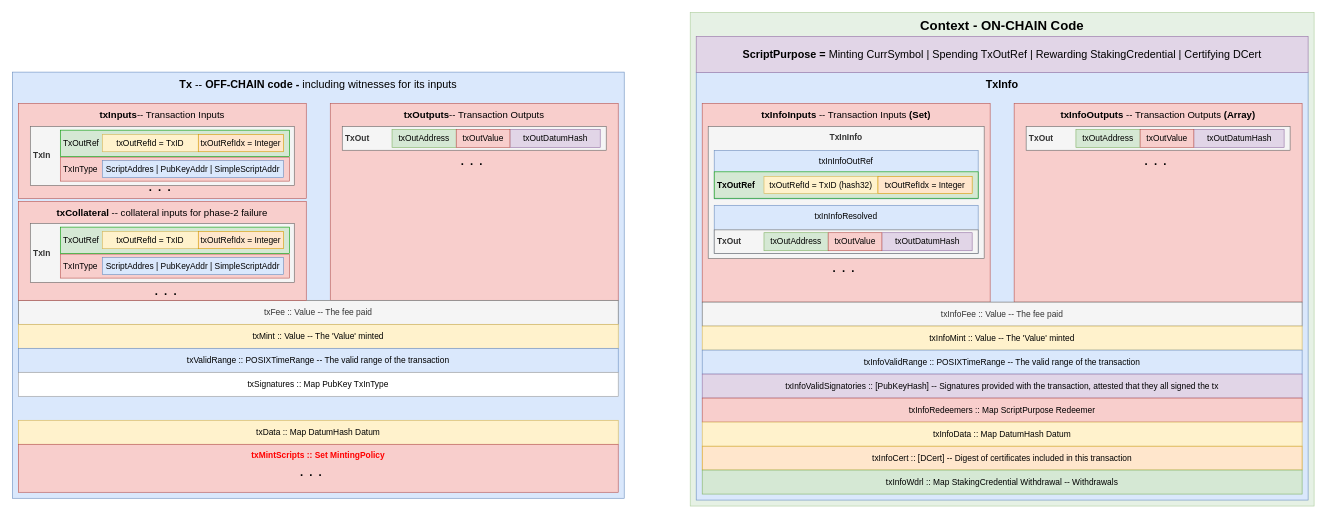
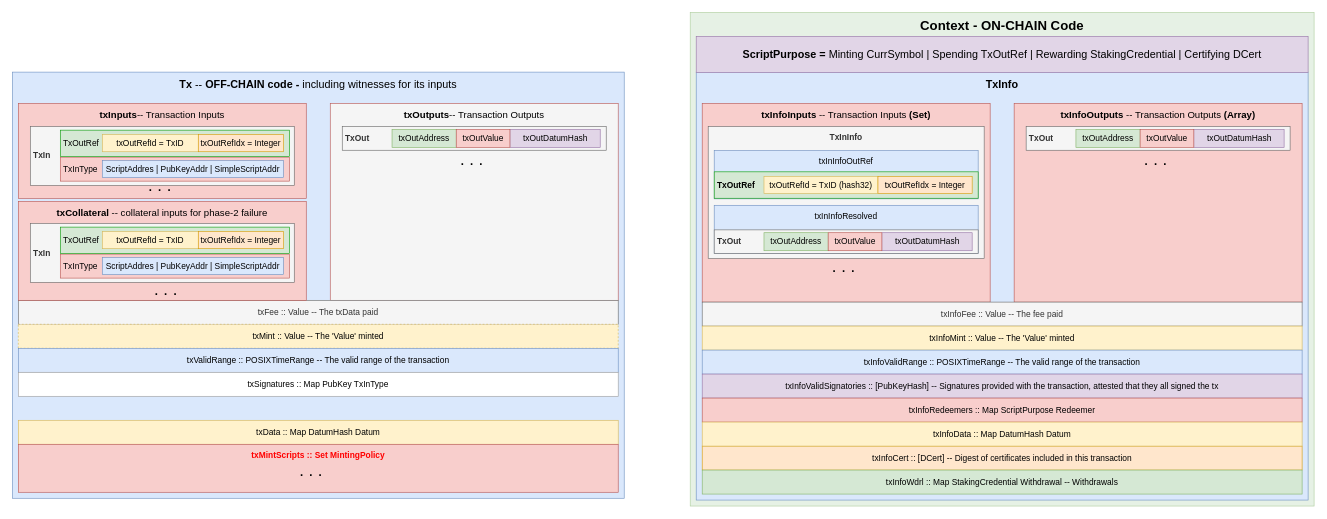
- <mxCell id="10" value="&lt;b style=&quot;font-size: 16px&quot;&gt;txOutputs&lt;/b&gt;&lt;span style=&quot;font-size: 16px&quot;&gt;-- Transaction Outputs&lt;/span&gt;" style="rounded=0;whiteSpace=wrap;html=1;shadow=0;labelBackgroundColor=none;strokeColor=#b85450;strokeWidth=1;fontFamily=Helvetica;fontSize=16;align=center;spacing=5;fontStyle=0;arcSize=7;perimeterSpacing=2;fillColor=#f8cecc;verticalAlign=top;" parent="1" vertex="1"><mxGeometry x="550" y="171.88" width="480" height="328.12" as="geometry" /></mxCell>
+ <mxCell id="10" value="&lt;b style=&quot;font-size: 16px&quot;&gt;txOutputs&lt;/b&gt;&lt;span style=&quot;font-size: 16px&quot;&gt;-- Transaction Outputs&lt;/span&gt;" style="rounded=0;whiteSpace=wrap;html=1;shadow=0;labelBackgroundColor=none;strokeColor=#b85450;strokeWidth=1;fontFamily=Helvetica;fontSize=16;align=center;spacing=5;fontStyle=0;arcSize=7;perimeterSpacing=2;fillColor=#f5f5f5;verticalAlign=top;" parent="1" vertex="1"><mxGeometry x="550" y="171.88" width="480" height="328.12" as="geometry" /></mxCell>
- <mxCell id="17" value="txFee :: Value -- The fee paid" style="rounded=0;whiteSpace=wrap;html=1;shadow=0;labelBackgroundColor=none;strokeColor=#666666;strokeWidth=1;fontFamily=Helvetica;fontSize=14;align=center;spacing=5;fontStyle=0;arcSize=7;perimeterSpacing=2;fillColor=#f5f5f5;fontColor=#333333;" parent="1" vertex="1"><mxGeometry x="30" y="500" width="1000" height="40" as="geometry" /></mxCell>
+ <mxCell id="17" value="txFee :: Value -- The txData paid" style="rounded=0;whiteSpace=wrap;html=1;shadow=0;labelBackgroundColor=none;strokeColor=#666666;strokeWidth=1;fontFamily=Helvetica;fontSize=14;align=center;spacing=5;fontStyle=0;arcSize=7;perimeterSpacing=2;fillColor=#f5f5f5;fontColor=#333333;" parent="1" vertex="1"><mxGeometry x="30" y="500" width="1000" height="40" as="geometry" /></mxCell>
- <mxCell id="18" value="txMint :: Value -- The 'Value' minted" style="rounded=0;whiteSpace=wrap;html=1;shadow=0;labelBackgroundColor=none;strokeColor=#d6b656;strokeWidth=1;fontFamily=Helvetica;fontSize=14;align=center;spacing=5;fontStyle=0;arcSize=7;perimeterSpacing=2;fillColor=#fff2cc;" parent="1" vertex="1"><mxGeometry x="30" y="540" width="1000" height="40" as="geometry" /></mxCell>
+ <mxCell id="18" value="txMint :: Value -- The 'Value' minted" style="rounded=0;whiteSpace=wrap;html=1;shadow=0;labelBackgroundColor=none;strokeColor=#d6b656;strokeWidth=1;fontFamily=Helvetica;fontSize=14;align=center;spacing=5;fontStyle=0;arcSize=7;perimeterSpacing=2;fillColor=#fff2cc;dashed=1;" parent="1" vertex="1"><mxGeometry x="30" y="540" width="1000" height="40" as="geometry" /></mxCell>
